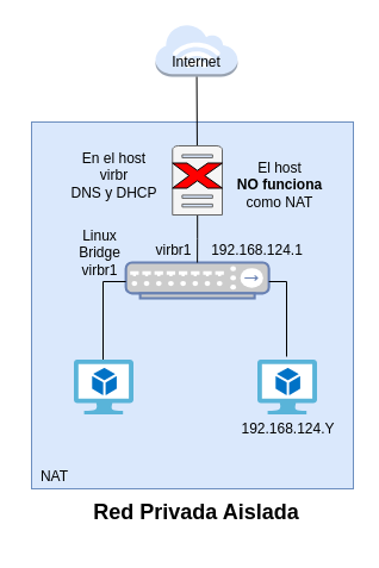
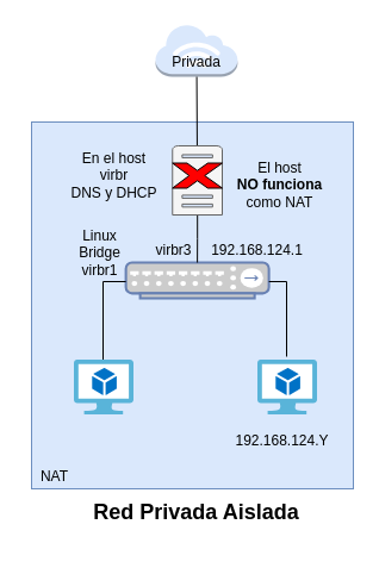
- <mxCell id="7" value="Internet" style="text;html=1;resizable=0;autosize=1;align=center;verticalAlign=middle;points=[];fillColor=none;strokeColor=none;rounded=0;" parent="1" vertex="1"><mxGeometry x="134.25" y="42" width="60" height="20" as="geometry" /></mxCell>
+ <mxCell id="7" value="Privada" style="text;html=1;resizable=0;autosize=1;align=center;verticalAlign=middle;points=[];fillColor=none;strokeColor=none;rounded=0;" parent="1" vertex="1"><mxGeometry x="134.25" y="42" width="60" height="20" as="geometry" /></mxCell>
- <mxCell id="12" value="virbr1" style="text;html=1;resizable=0;autosize=1;align=center;verticalAlign=middle;points=[];fillColor=none;strokeColor=none;rounded=0;" parent="1" vertex="1"><mxGeometry x="120" y="200" width="50" height="20" as="geometry" /></mxCell>
+ <mxCell id="12" value="virbr3" style="text;html=1;resizable=0;autosize=1;align=center;verticalAlign=middle;points=[];fillColor=none;strokeColor=none;rounded=0;" parent="1" vertex="1"><mxGeometry x="120" y="200" width="50" height="20" as="geometry" /></mxCell>
- <mxCell id="15" value="192.168.124.Y" style="text;html=1;resizable=0;autosize=1;align=center;verticalAlign=middle;points=[];fillColor=none;strokeColor=none;rounded=0;" parent="1" vertex="1"><mxGeometry x="191" y="350" width="100" height="20" as="geometry" /></mxCell>
+ <mxCell id="15" value="192.168.124.Y" style="text;html=1;resizable=0;autosize=1;align=center;verticalAlign=middle;points=[];fillColor=none;strokeColor=none;rounded=0;" parent="1" vertex="1"><mxGeometry x="186" y="360" width="100" height="20" as="geometry" /></mxCell>
